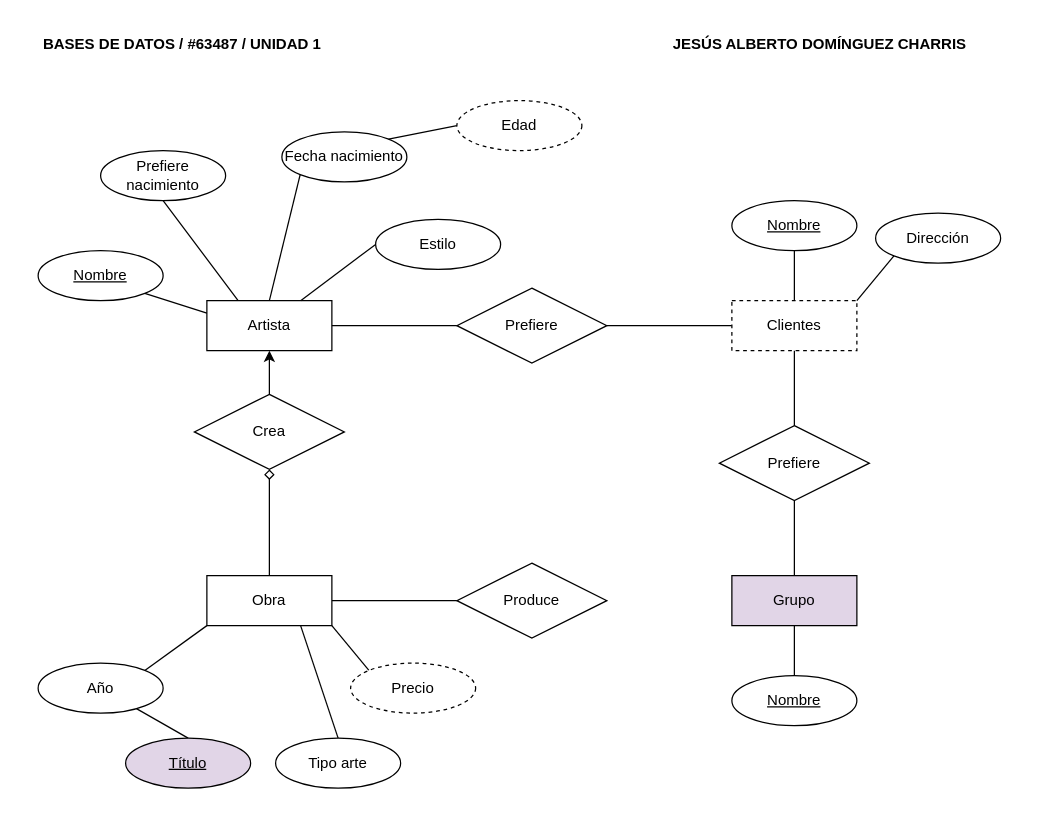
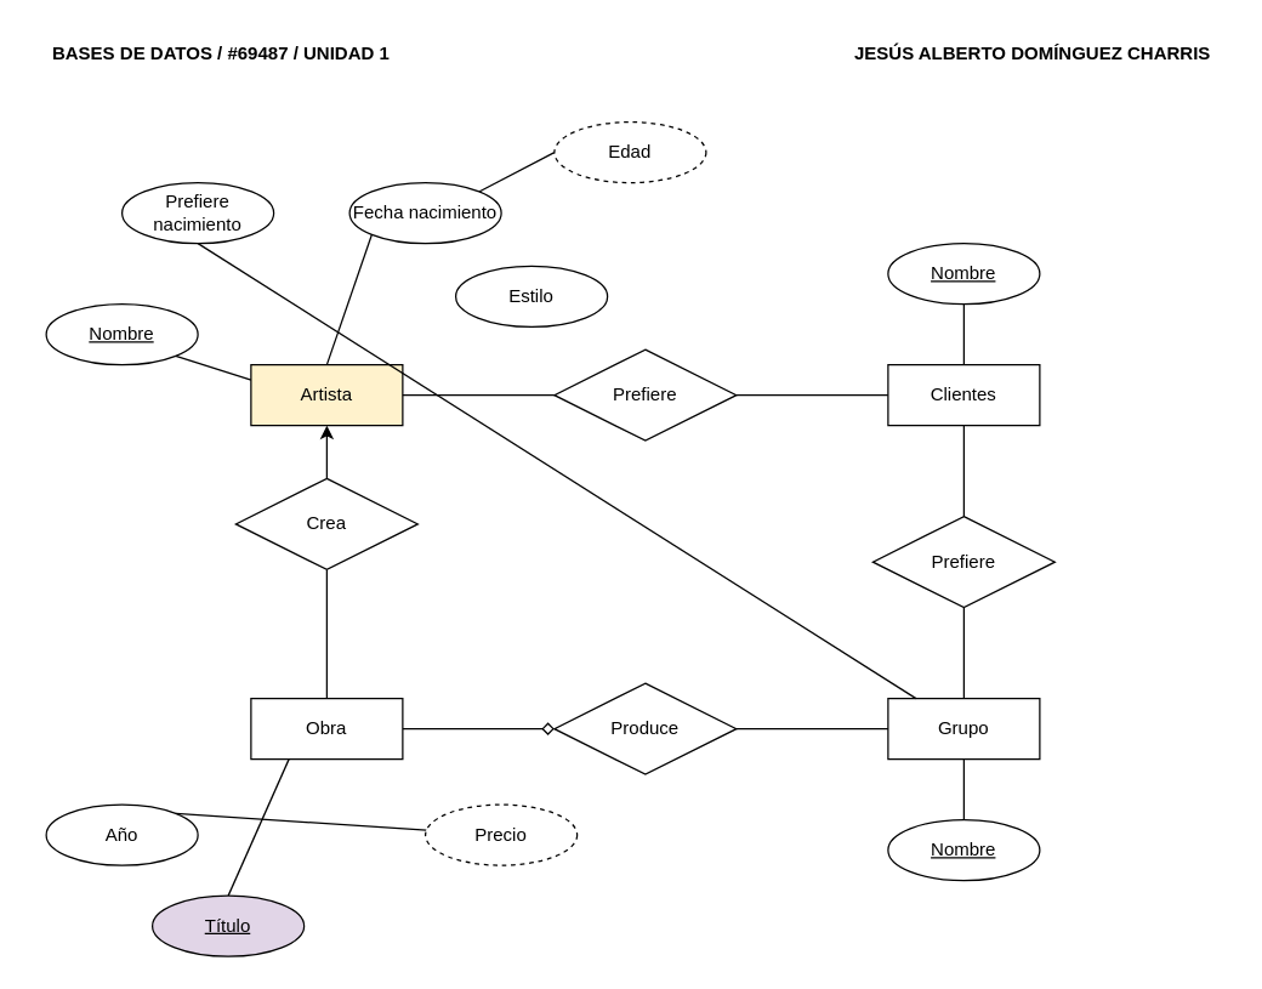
- <mxCell id="3" value="&lt;b&gt;BASES DE DATOS / #63487 / UNIDAD 1&lt;/b&gt;" style="text;html=1;align=center;verticalAlign=middle;resizable=0;points=[];autosize=1;strokeColor=none;fillColor=none;" parent="1" vertex="1"><mxGeometry x="20" y="20" width="250" height="30" as="geometry" /></mxCell>
+ <mxCell id="3" value="&lt;b&gt;BASES DE DATOS / #69487 / UNIDAD 1&lt;/b&gt;" style="text;html=1;align=center;verticalAlign=middle;resizable=0;points=[];autosize=1;strokeColor=none;fillColor=none;" parent="1" vertex="1"><mxGeometry x="20" y="20" width="250" height="30" as="geometry" /></mxCell>
- <mxCell id="2" value="&lt;b&gt;JESÚS ALBERTO DOMÍNGUEZ CHARRIS&lt;/b&gt;" style="text;html=1;align=center;verticalAlign=middle;resizable=0;points=[];autosize=1;strokeColor=none;fillColor=none;" parent="1" vertex="1"><mxGeometry x="525" y="20" width="260" height="30" as="geometry" /></mxCell>
+ <mxCell id="2" value="&lt;b&gt;JESÚS ALBERTO DOMÍNGUEZ CHARRIS&lt;/b&gt;" style="text;html=1;align=center;verticalAlign=middle;resizable=0;points=[];autosize=1;strokeColor=none;fillColor=none;" parent="1" vertex="1"><mxGeometry x="550" y="20" width="260" height="30" as="geometry" /></mxCell>
- <mxCell id="39" value="Fecha nacimiento" style="ellipse;whiteSpace=wrap;html=1;align=center;" vertex="1" parent="1"><mxGeometry x="225" y="105" width="100" height="40" as="geometry" /></mxCell>
+ <mxCell id="39" value="Fecha nacimiento" style="ellipse;whiteSpace=wrap;html=1;align=center;" vertex="1" parent="1"><mxGeometry x="230" y="120" width="100" height="40" as="geometry" /></mxCell>
- <mxCell id="23" value="Dirección" style="ellipse;whiteSpace=wrap;html=1;align=center;" vertex="1" parent="1"><mxGeometry x="700" y="170" width="100" height="40" as="geometry" /></mxCell>
- <mxCell id="36" style="rounded=0;orthogonalLoop=1;jettySize=auto;html=1;exitX=0.5;exitY=1;exitDx=0;exitDy=0;entryX=0.25;entryY=0;entryDx=0;entryDy=0;endArrow=none;endFill=0;" edge="1" parent="1" source="37" target="4"><mxGeometry relative="1" as="geometry" /></mxCell>
+ <mxCell id="36" style="rounded=0;orthogonalLoop=1;jettySize=auto;html=1;exitX=0.5;exitY=1;exitDx=0;exitDy=0;endArrow=none;endFill=0;" edge="1" parent="1" source="37" target="9"><mxGeometry relative="1" as="geometry" /></mxCell>
- <mxCell id="42" style="rounded=0;orthogonalLoop=1;jettySize=auto;html=1;exitX=0;exitY=0.5;exitDx=0;exitDy=0;entryX=0.75;entryY=0;entryDx=0;entryDy=0;endArrow=none;endFill=0;" edge="1" parent="1" source="43" target="4"><mxGeometry relative="1" as="geometry" /></mxCell>
- <mxCell id="22" style="rounded=0;orthogonalLoop=1;jettySize=auto;html=1;exitX=0;exitY=1;exitDx=0;exitDy=0;entryX=1;entryY=0;entryDx=0;entryDy=0;endArrow=none;endFill=0;" edge="1" parent="1" source="23" target="11"><mxGeometry relative="1" as="geometry" /></mxCell>
- <mxCell id="4" value="Artista" style="whiteSpace=wrap;html=1;align=center;" vertex="1" parent="1"><mxGeometry x="165" y="240" width="100" height="40" as="geometry" /></mxCell>
+ <mxCell id="4" value="Artista" style="whiteSpace=wrap;html=1;align=center;fillColor=#fff2cc;" vertex="1" parent="1"><mxGeometry x="165" y="240" width="100" height="40" as="geometry" /></mxCell>
- <mxCell id="11" value="Clientes" style="whiteSpace=wrap;html=1;align=center;dashed=1;" vertex="1" parent="1"><mxGeometry x="585" y="240" width="100" height="40" as="geometry" /></mxCell>
+ <mxCell id="11" value="Clientes" style="whiteSpace=wrap;html=1;align=center;" vertex="1" parent="1"><mxGeometry x="585" y="240" width="100" height="40" as="geometry" /></mxCell>
- <mxCell id="5" style="edgeStyle=orthogonalEdgeStyle;rounded=0;orthogonalLoop=1;jettySize=auto;html=1;exitX=0.5;exitY=0;exitDx=0;exitDy=0;entryX=0.5;entryY=1;entryDx=0;entryDy=0;endArrow=diamond;endFill=0;" edge="1" parent="1" source="7" target="13"><mxGeometry relative="1" as="geometry" /></mxCell>
+ <mxCell id="5" style="edgeStyle=orthogonalEdgeStyle;rounded=0;orthogonalLoop=1;jettySize=auto;html=1;exitX=0.5;exitY=0;exitDx=0;exitDy=0;entryX=0.5;entryY=1;entryDx=0;entryDy=0;endArrow=none;endFill=0;" edge="1" parent="1" source="7" target="13"><mxGeometry relative="1" as="geometry" /></mxCell>
- <mxCell id="6" style="edgeStyle=orthogonalEdgeStyle;rounded=0;orthogonalLoop=1;jettySize=auto;html=1;exitX=1;exitY=0.5;exitDx=0;exitDy=0;entryX=0;entryY=0.5;entryDx=0;entryDy=0;endArrow=none;endFill=0;" edge="1" parent="1" source="7" target="17"><mxGeometry relative="1" as="geometry" /></mxCell>
+ <mxCell id="6" style="edgeStyle=orthogonalEdgeStyle;rounded=0;orthogonalLoop=1;jettySize=auto;html=1;exitX=1;exitY=0.5;exitDx=0;exitDy=0;entryX=0;entryY=0.5;entryDx=0;entryDy=0;endArrow=diamond;endFill=0;" edge="1" parent="1" source="7" target="17"><mxGeometry relative="1" as="geometry" /></mxCell>
+ <mxCell id="16" style="edgeStyle=orthogonalEdgeStyle;rounded=0;orthogonalLoop=1;jettySize=auto;html=1;exitX=1;exitY=0.5;exitDx=0;exitDy=0;entryX=0;entryY=0.5;entryDx=0;entryDy=0;endArrow=none;endFill=0;" edge="1" parent="1" source="17" target="9"><mxGeometry relative="1" as="geometry" /></mxCell>
- <mxCell id="9" value="Grupo" style="whiteSpace=wrap;html=1;align=center;fillColor=#e1d5e7;" vertex="1" parent="1"><mxGeometry x="585" y="460" width="100" height="40" as="geometry" /></mxCell>
+ <mxCell id="9" value="Grupo" style="whiteSpace=wrap;html=1;align=center;" vertex="1" parent="1"><mxGeometry x="585" y="460" width="100" height="40" as="geometry" /></mxCell>
- <mxCell id="26" style="rounded=0;orthogonalLoop=1;jettySize=auto;html=1;exitX=1;exitY=0;exitDx=0;exitDy=0;entryX=0;entryY=1;entryDx=0;entryDy=0;endArrow=none;endFill=0;" edge="1" parent="1" source="27" target="7"><mxGeometry relative="1" as="geometry" /></mxCell>
+ <mxCell id="26" style="rounded=0;orthogonalLoop=1;jettySize=auto;html=1;exitX=1;exitY=0;exitDx=0;exitDy=0;endArrow=none;endFill=0;" edge="1" parent="1" source="27" target="33"><mxGeometry relative="1" as="geometry" /></mxCell>
- <mxCell id="32" style="rounded=0;orthogonalLoop=1;jettySize=auto;html=1;exitX=0;exitY=0;exitDx=0;exitDy=0;entryX=1;entryY=1;entryDx=0;entryDy=0;endArrow=none;endFill=0;" edge="1" parent="1" source="33" target="7"><mxGeometry relative="1" as="geometry" /></mxCell>
- <mxCell id="30" style="rounded=0;orthogonalLoop=1;jettySize=auto;html=1;exitX=0.5;exitY=0;exitDx=0;exitDy=0;entryX=0.75;entryY=1;entryDx=0;entryDy=0;endArrow=none;endFill=0;" edge="1" parent="1" source="31" target="7"><mxGeometry relative="1" as="geometry" /></mxCell>
- <mxCell id="28" style="rounded=0;orthogonalLoop=1;jettySize=auto;html=1;exitX=0.5;exitY=0;exitDx=0;exitDy=0;endArrow=none;endFill=0;" edge="1" parent="1" source="29" target="27"><mxGeometry relative="1" as="geometry" /></mxCell>
+ <mxCell id="28" style="rounded=0;orthogonalLoop=1;jettySize=auto;html=1;exitX=0.5;exitY=0;exitDx=0;exitDy=0;entryX=0.25;entryY=1;entryDx=0;entryDy=0;endArrow=none;endFill=0;" edge="1" parent="1" source="29" target="7"><mxGeometry relative="1" as="geometry" /></mxCell>
- <mxCell id="31" value="Tipo arte" style="ellipse;whiteSpace=wrap;html=1;align=center;" vertex="1" parent="1"><mxGeometry x="220" y="590" width="100" height="40" as="geometry" /></mxCell>
